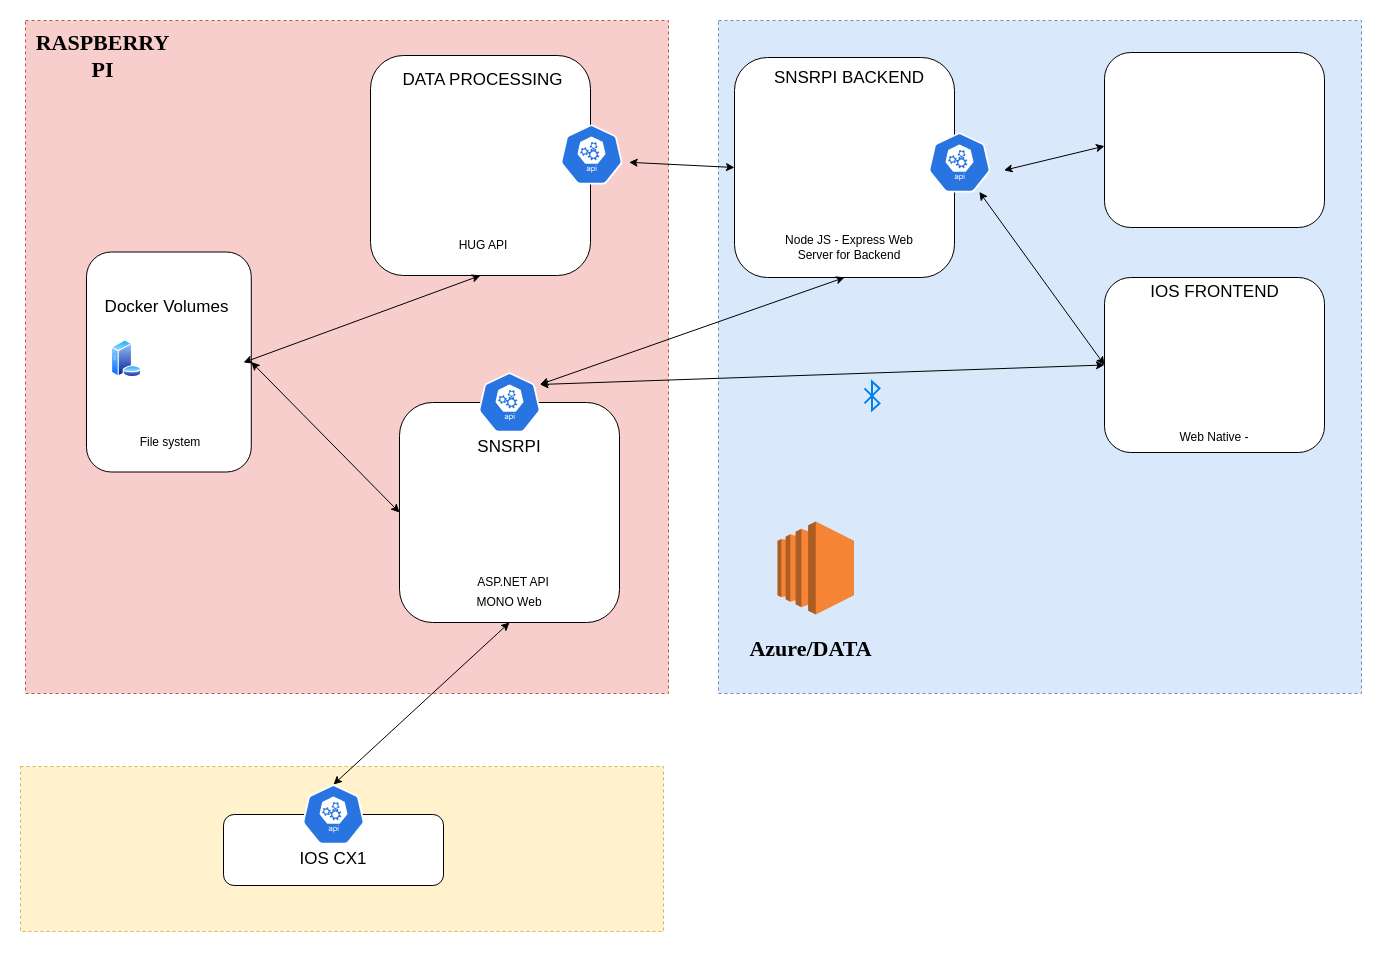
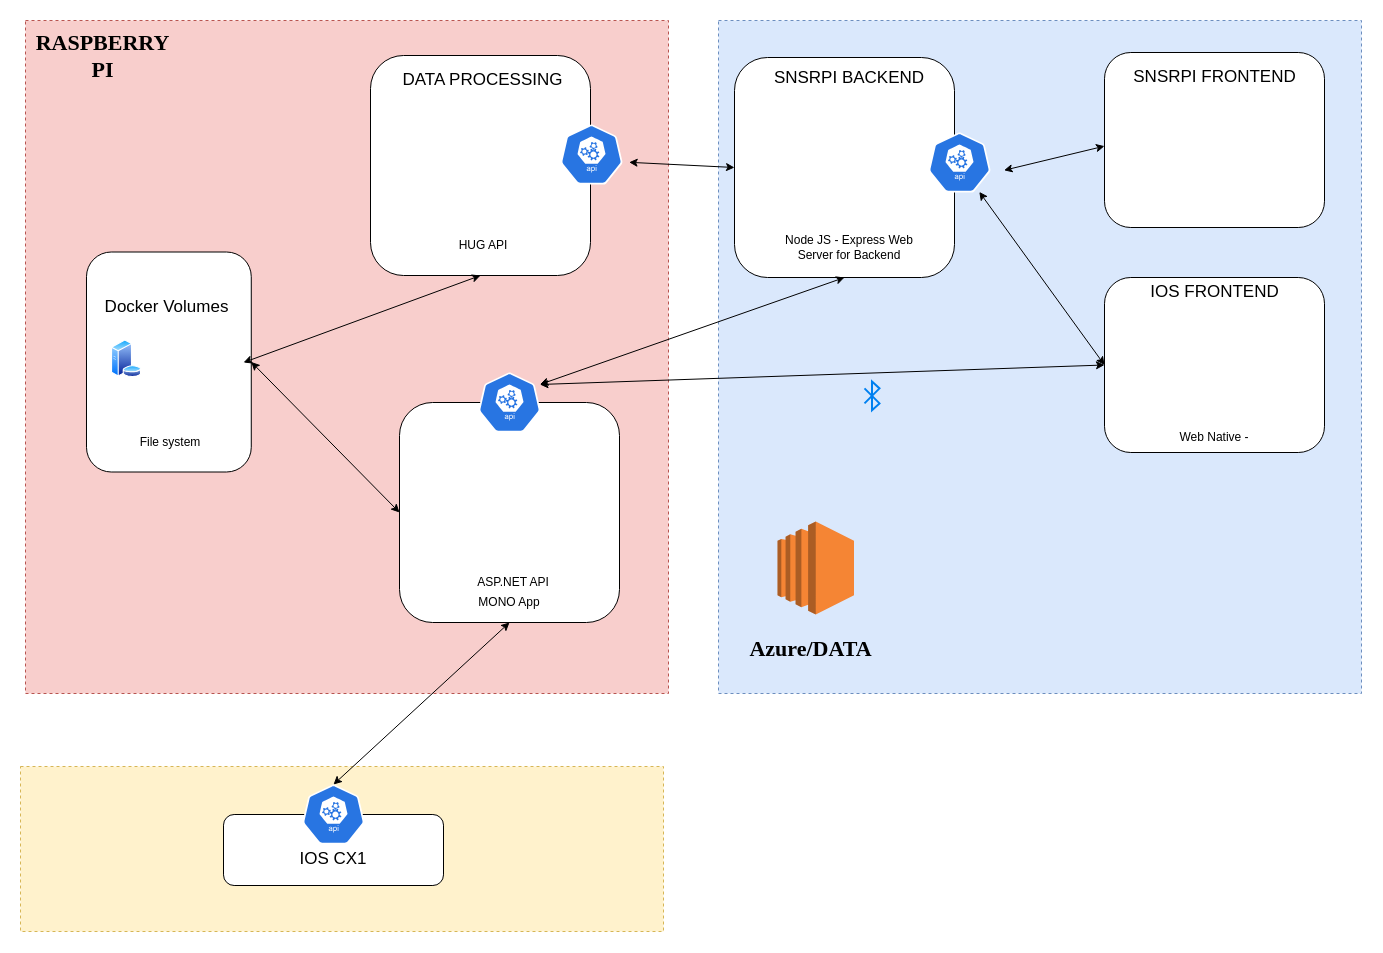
+ <mxCell id="14" value="SNSRPI FRONTEND" style="text;html=1;strokeColor=none;fillColor=none;align=center;verticalAlign=middle;whiteSpace=wrap;rounded=0;fontSize=17;" vertex="1" parent="1"><mxGeometry x="1126.5" y="67" width="175" height="20" as="geometry" /></mxCell>
- <mxCell id="25" value="SNSRPI" style="text;html=1;strokeColor=none;fillColor=none;align=center;verticalAlign=middle;whiteSpace=wrap;rounded=0;fontFamily=Helvetica;fontSize=17;" vertex="1" parent="23"><mxGeometry x="20" y="35" width="180" height="20" as="geometry" /></mxCell>
- <mxCell id="27" value="MONO Web&lt;br&gt;" style="text;html=1;strokeColor=none;fillColor=none;align=center;verticalAlign=middle;whiteSpace=wrap;rounded=0;" vertex="1" parent="23"><mxGeometry x="35" y="190" width="150" height="20" as="geometry" /></mxCell>
+ <mxCell id="27" value="MONO App&lt;br&gt;" style="text;html=1;strokeColor=none;fillColor=none;align=center;verticalAlign=middle;whiteSpace=wrap;rounded=0;" vertex="1" parent="23"><mxGeometry x="35" y="190" width="150" height="20" as="geometry" /></mxCell>
